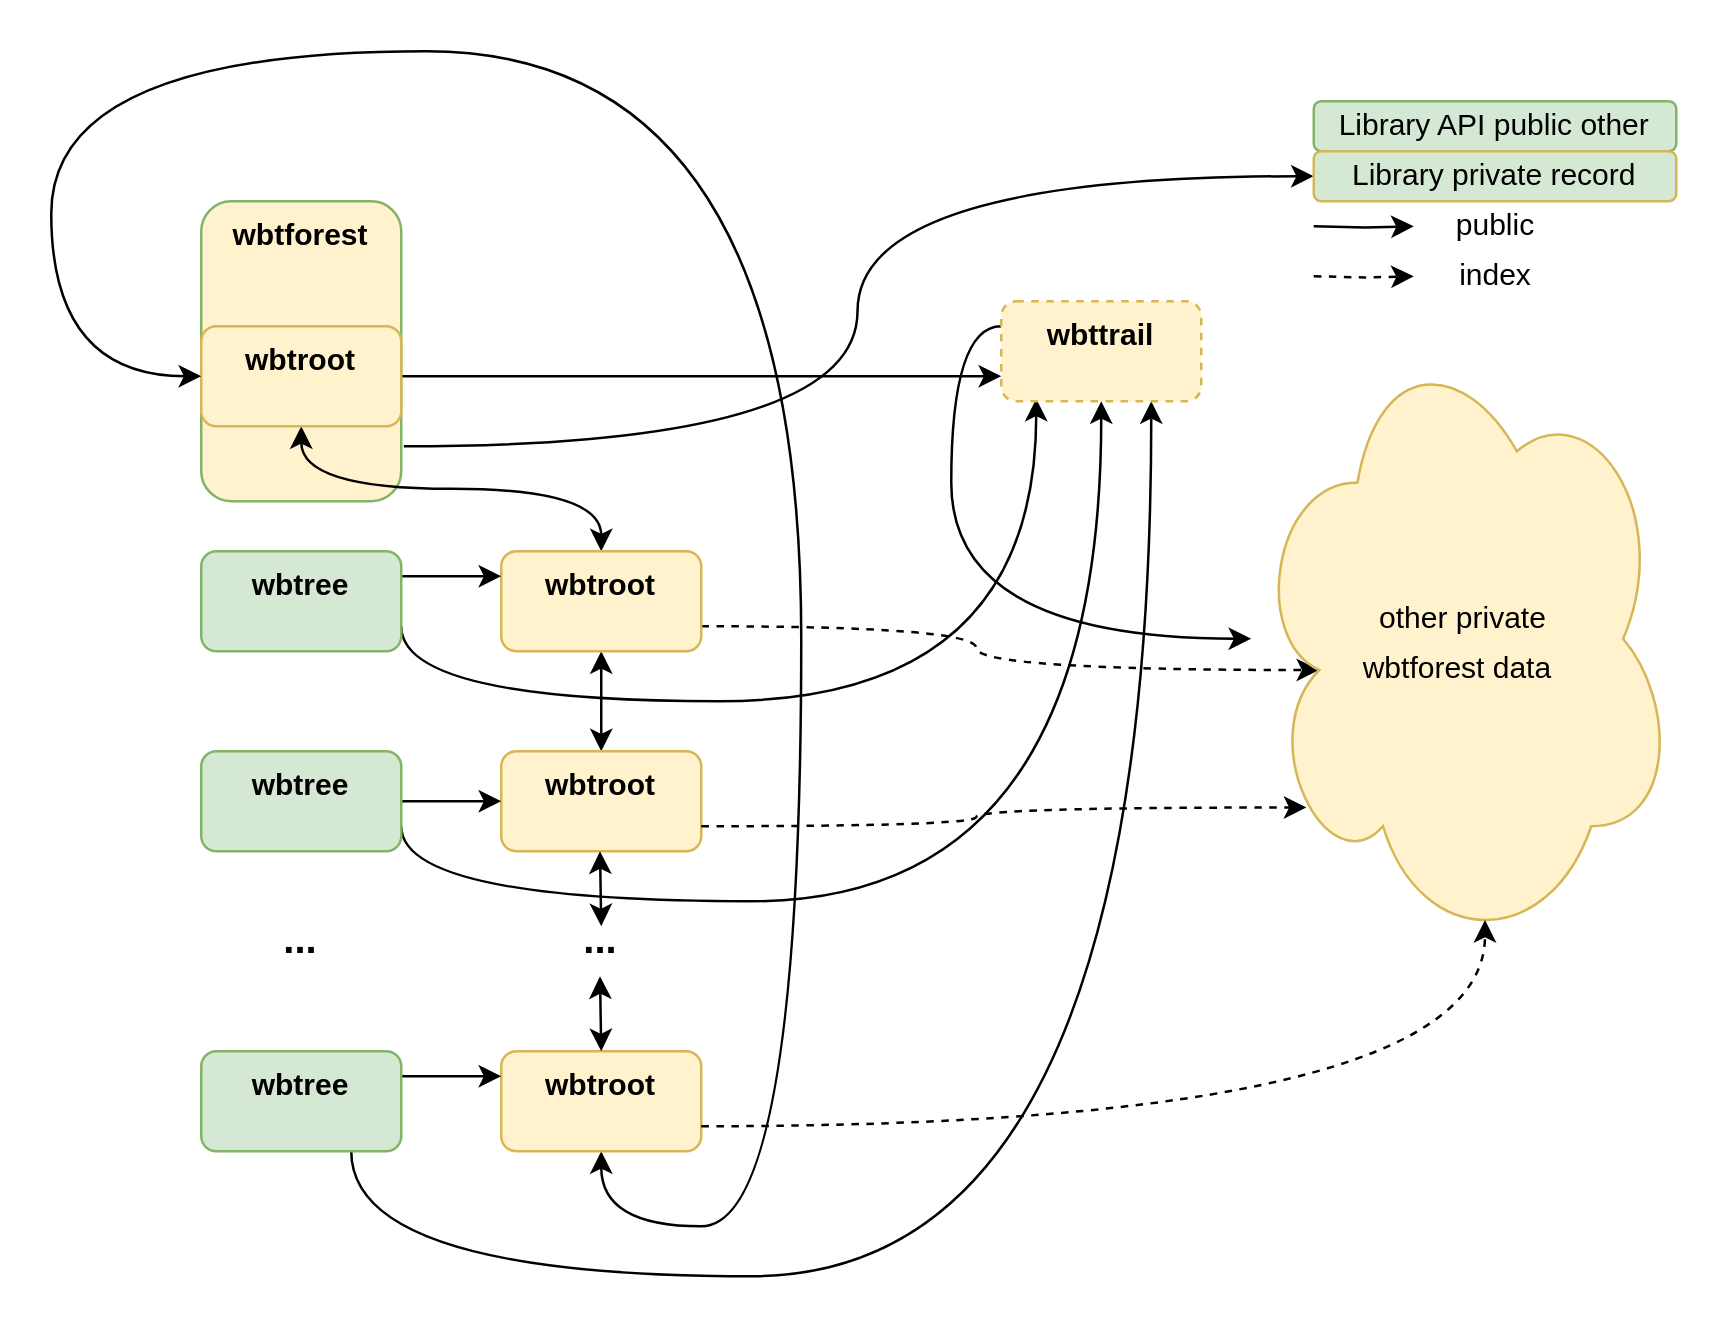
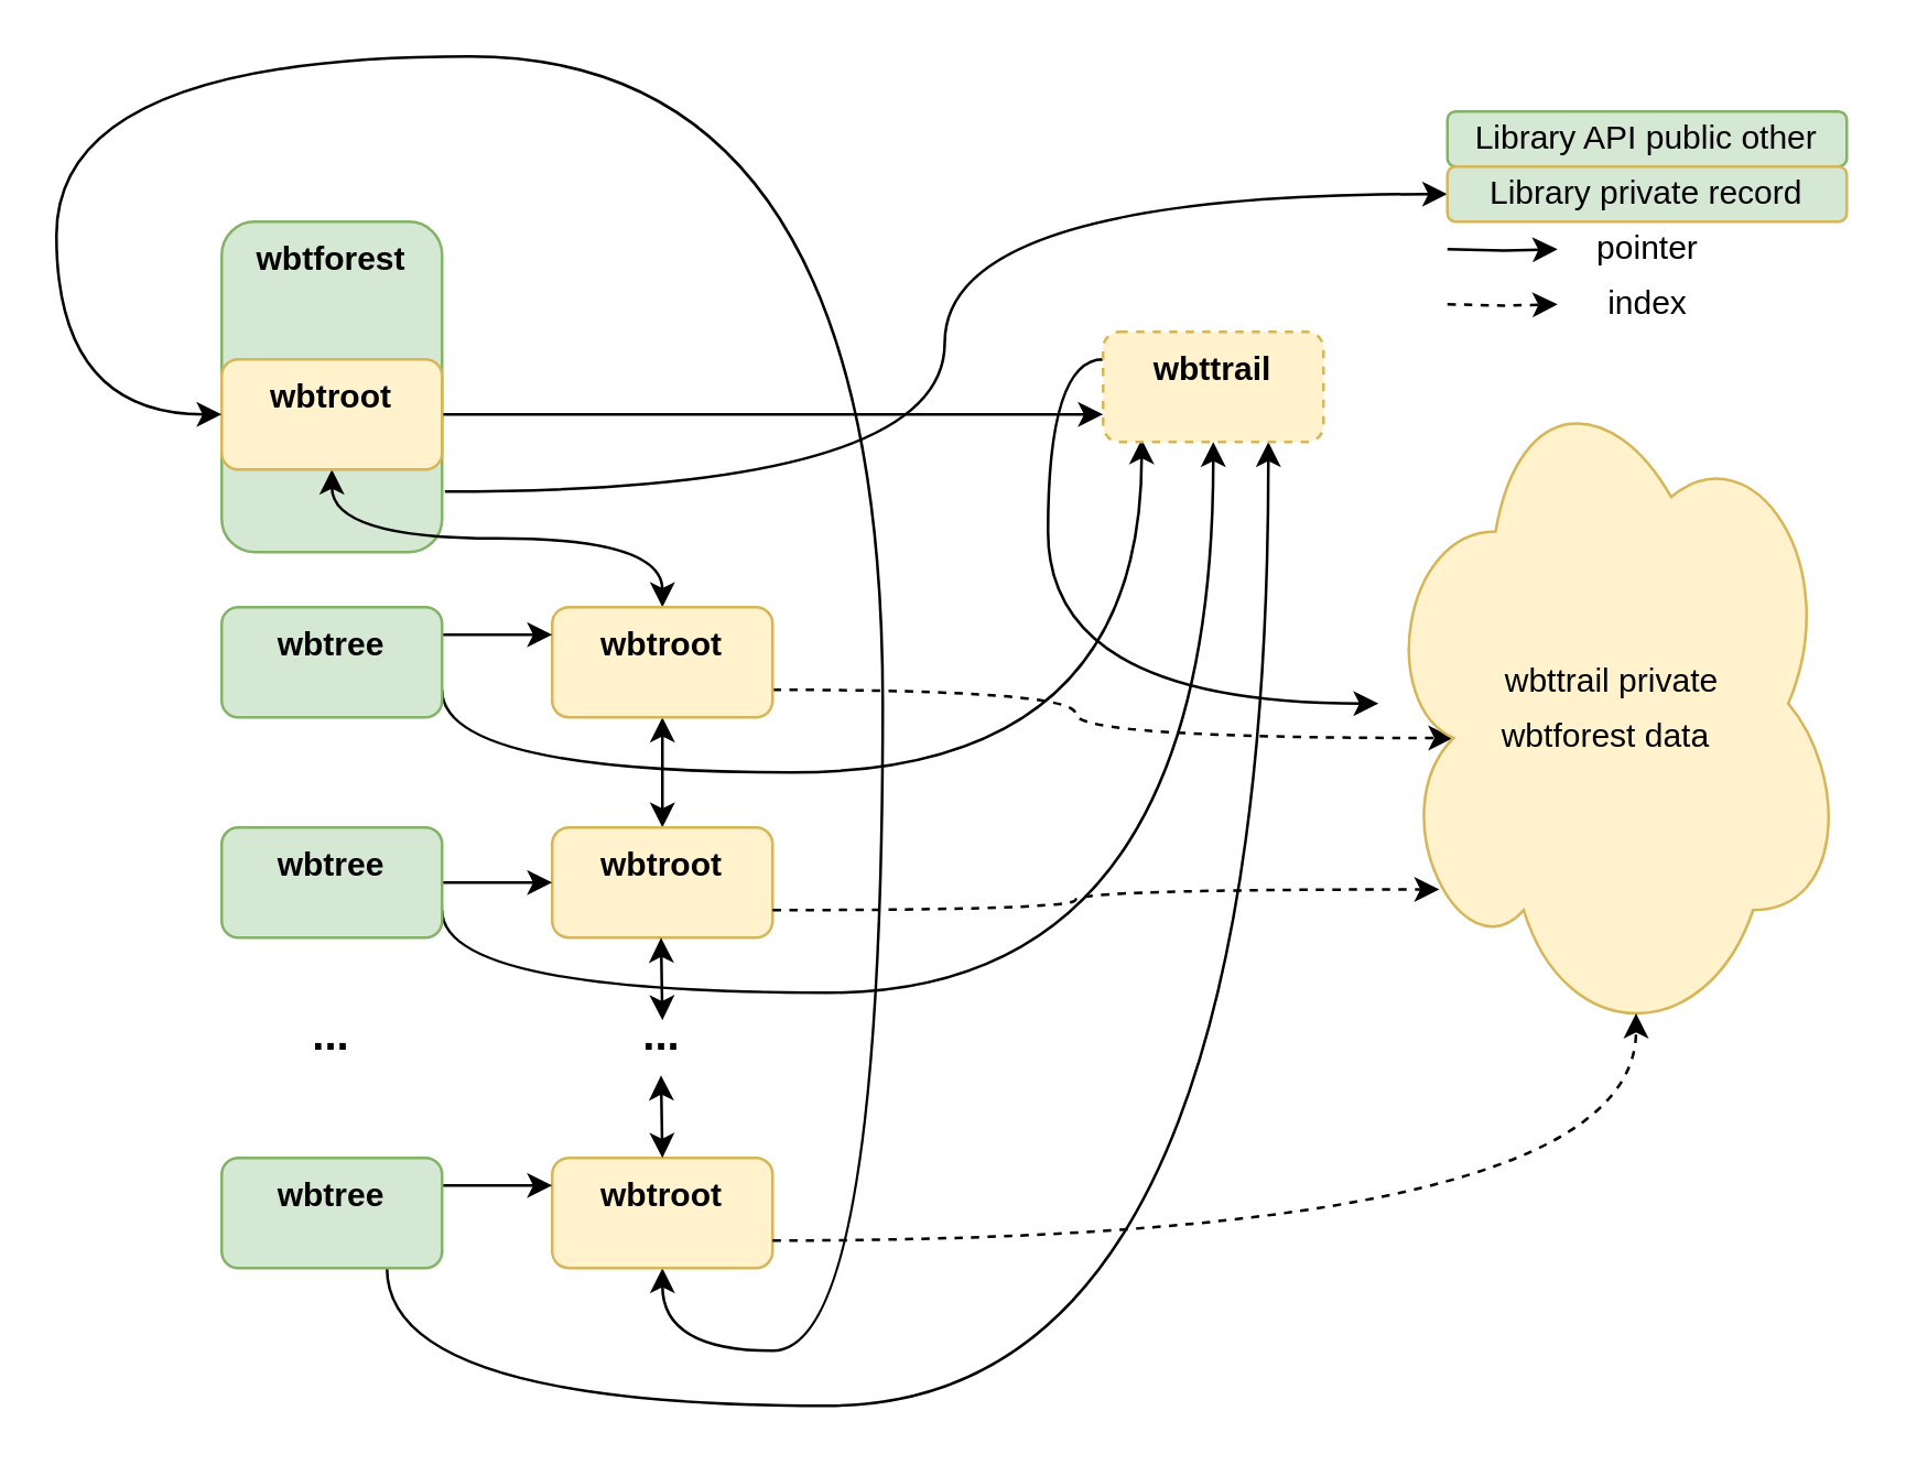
- <mxCell id="35" value="public" style="text;html=1;strokeColor=none;fillColor=none;align=center;verticalAlign=middle;whiteSpace=wrap;rounded=0;shadow=0;glass=0;sketch=0;fontSize=12;" vertex="1" parent="1"><mxGeometry x="567.5" y="80" width="60" height="20" as="geometry" /></mxCell>
+ <mxCell id="35" value="pointer" style="text;html=1;strokeColor=none;fillColor=none;align=center;verticalAlign=middle;whiteSpace=wrap;rounded=0;shadow=0;glass=0;sketch=0;fontSize=12;" vertex="1" parent="1"><mxGeometry x="567.5" y="80" width="60" height="20" as="geometry" /></mxCell>
- <mxCell id="3" value="&lt;b&gt;wbtforest&lt;/b&gt;" style="rounded=1;whiteSpace=wrap;html=1;shadow=0;glass=0;sketch=0;verticalAlign=top;fillColor=#fff2cc;strokeColor=#82b366;" vertex="1" parent="1"><mxGeometry x="80" y="80" width="80" height="120" as="geometry" /></mxCell>
+ <mxCell id="3" value="&lt;b&gt;wbtforest&lt;/b&gt;" style="rounded=1;whiteSpace=wrap;html=1;shadow=0;glass=0;sketch=0;verticalAlign=top;fillColor=#d5e8d4;strokeColor=#82b366;" vertex="1" parent="1"><mxGeometry x="80" y="80" width="80" height="120" as="geometry" /></mxCell>
- <mxCell id="28" value="&lt;font style=&quot;font-size: 12px&quot;&gt;other private&lt;br&gt;wbtforest data&lt;/font&gt;&amp;nbsp;" style="ellipse;shape=cloud;whiteSpace=wrap;html=1;rounded=0;shadow=0;glass=0;sketch=0;fontSize=16;fillColor=#fff2cc;strokeColor=#d6b656;" vertex="1" parent="1"><mxGeometry x="500" y="130" width="170" height="250" as="geometry" /></mxCell>
+ <mxCell id="28" value="&lt;font style=&quot;font-size: 12px&quot;&gt;wbttrail private&lt;br&gt;wbtforest data&lt;/font&gt;&amp;nbsp;" style="ellipse;shape=cloud;whiteSpace=wrap;html=1;rounded=0;shadow=0;glass=0;sketch=0;fontSize=16;fillColor=#fff2cc;strokeColor=#d6b656;" vertex="1" parent="1"><mxGeometry x="500" y="130" width="170" height="250" as="geometry" /></mxCell>
